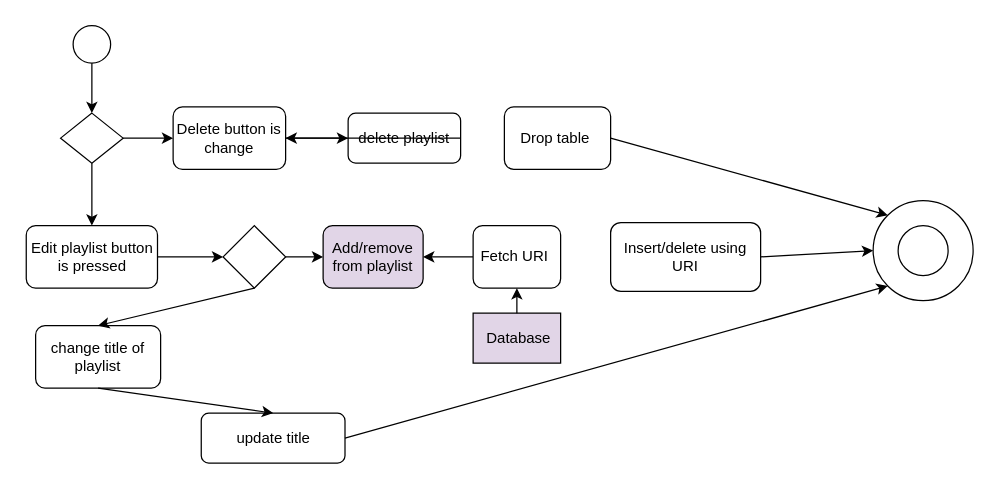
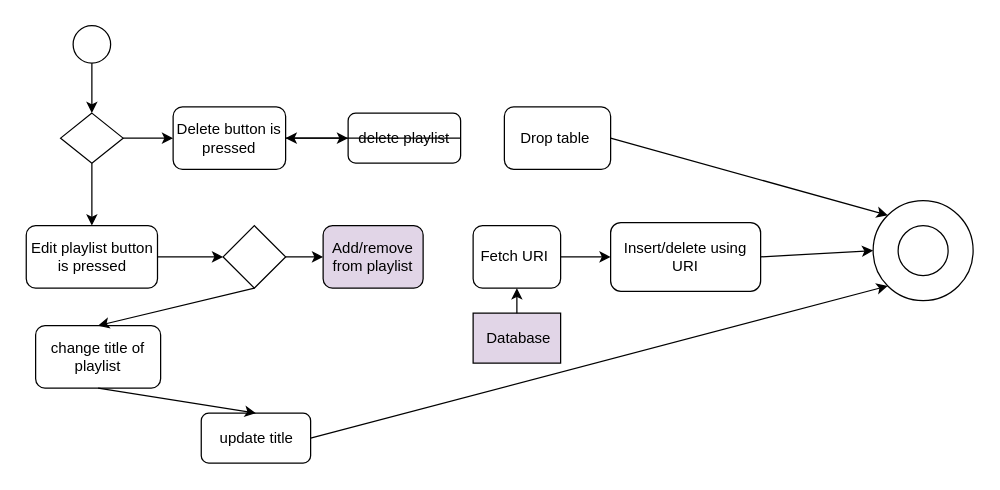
- <mxCell id="11" value="Delete button is change" style="rounded=1;whiteSpace=wrap;html=1;" vertex="1" parent="1"><mxGeometry x="138" y="85" width="90" height="50" as="geometry" /></mxCell>
+ <mxCell id="11" value="Delete button is pressed" style="rounded=1;whiteSpace=wrap;html=1;" vertex="1" parent="1"><mxGeometry x="138" y="85" width="90" height="50" as="geometry" /></mxCell>
- <mxCell id="19" value="" style="edgeStyle=orthogonalEdgeStyle;rounded=0;orthogonalLoop=1;jettySize=auto;html=1;" edge="1" parent="1" source="20" target="5"><mxGeometry relative="1" as="geometry" /></mxCell>
+ <mxCell id="19" value="" style="edgeStyle=orthogonalEdgeStyle;rounded=0;orthogonalLoop=1;jettySize=auto;html=1;" edge="1" parent="1" source="20" target="21"><mxGeometry relative="1" as="geometry" /></mxCell>
- <mxCell id="24" value="update title" style="rounded=1;whiteSpace=wrap;html=1;" vertex="1" parent="1"><mxGeometry x="160.5" y="330" width="115" height="40" as="geometry" /></mxCell>
+ <mxCell id="24" value="update title" style="rounded=1;whiteSpace=wrap;html=1;" vertex="1" parent="1"><mxGeometry x="160.5" y="330" width="87.5" height="40" as="geometry" /></mxCell>
